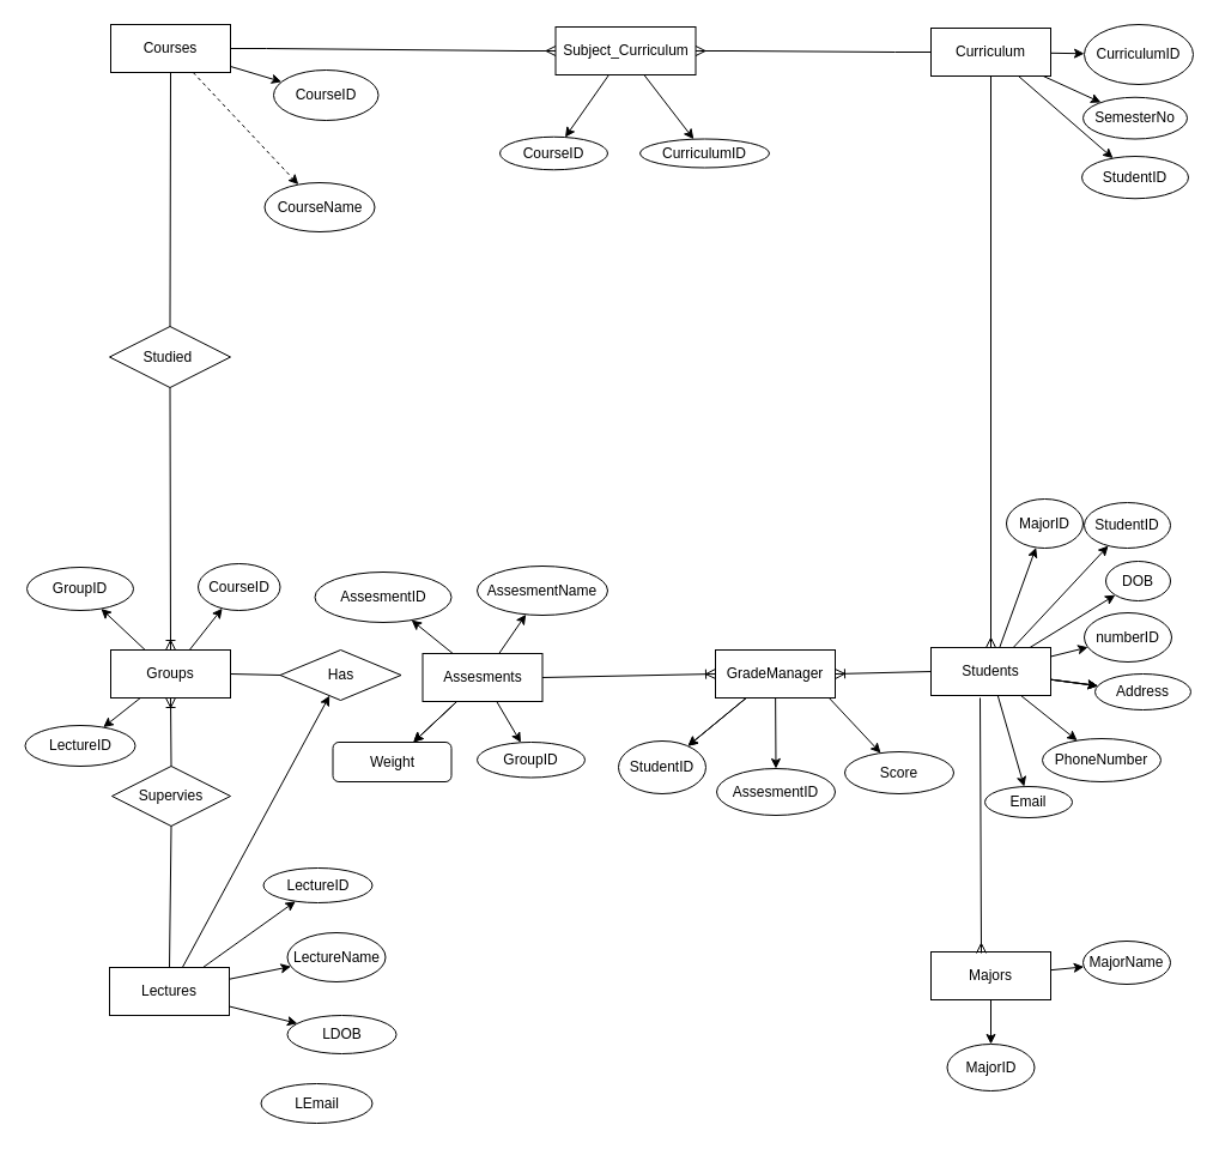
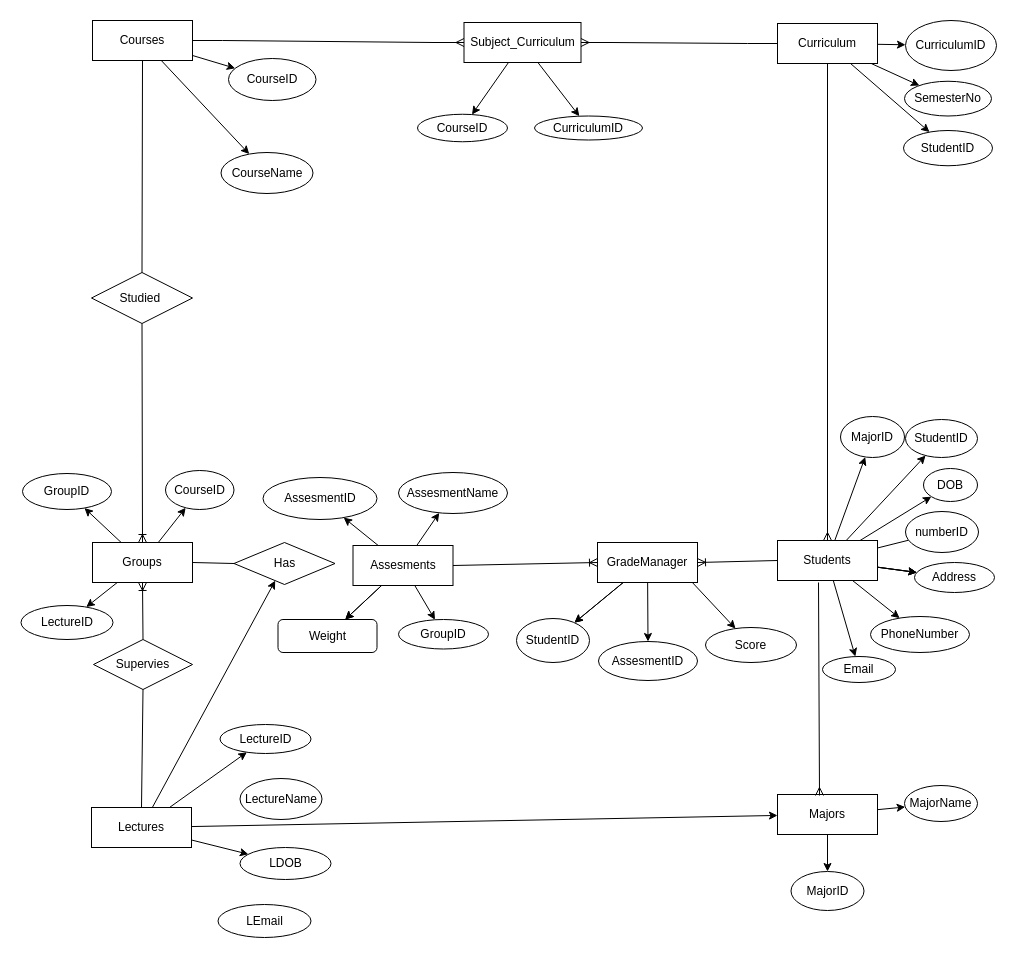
- <mxCell id="3" value="" style="edgeStyle=none;rounded=0;orthogonalLoop=1;jettySize=auto;html=1;dashed=1;" edge="1" parent="1" source="4" target="85"><mxGeometry relative="1" as="geometry" /></mxCell>
+ <mxCell id="3" value="" style="edgeStyle=none;rounded=0;orthogonalLoop=1;jettySize=auto;html=1;" edge="1" parent="1" source="4" target="85"><mxGeometry relative="1" as="geometry" /></mxCell>
- <mxCell id="31" value="" style="edgeStyle=none;rounded=0;orthogonalLoop=1;jettySize=auto;html=1;" edge="1" parent="1" source="34" target="62"><mxGeometry relative="1" as="geometry" /></mxCell>
+ <mxCell id="31" value="" style="edgeStyle=none;rounded=0;orthogonalLoop=1;jettySize=auto;html=1;endArrow=none;" edge="1" parent="1" source="34" target="62"><mxGeometry relative="1" as="geometry" /></mxCell>
- <mxCell id="20" value="" style="edgeStyle=none;rounded=0;orthogonalLoop=1;jettySize=auto;html=1;" edge="1" parent="1" source="23" target="72"><mxGeometry relative="1" as="geometry" /></mxCell>
+ <mxCell id="20" value="" style="edgeStyle=none;rounded=0;orthogonalLoop=1;jettySize=auto;html=1;" edge="1" parent="1" source="23" target="55"><mxGeometry relative="1" as="geometry" /></mxCell>
